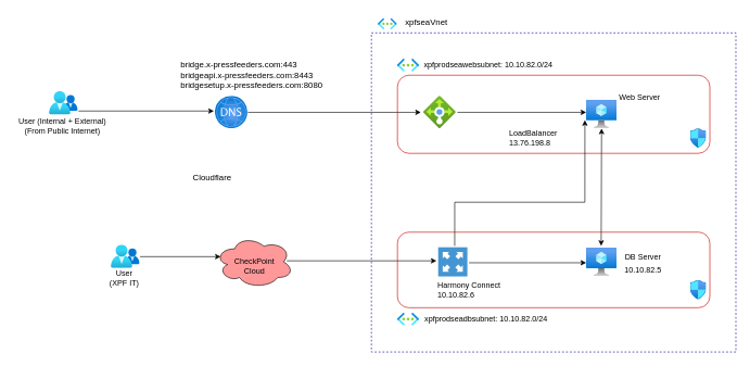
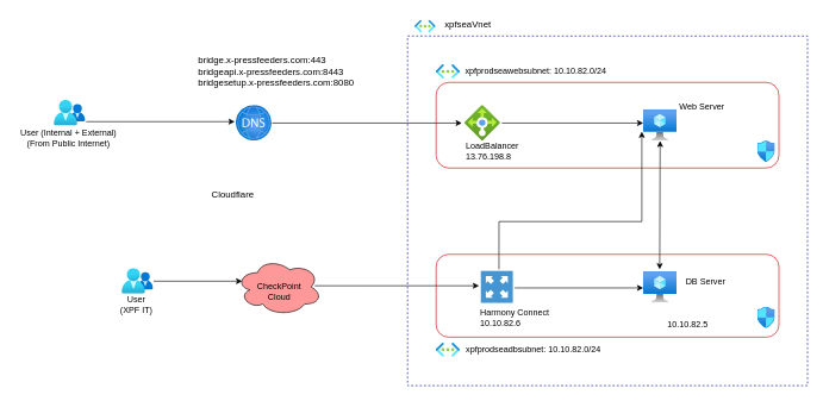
- <mxCell id="42" value="bridge.x-pressfeeders.com:443&lt;br&gt;bridgeapi.x-pressfeeders.com:8443&lt;br&gt;bridgesetup.x-pressfeeders.com:8080" style="text;html=1;align=left;verticalAlign=middle;resizable=0;points=[];autosize=1;strokeColor=none;fillColor=none;fontSize=13;" vertex="1" parent="1"><mxGeometry x="275" y="90" width="230" height="50" as="geometry" /></mxCell>
+ <mxCell id="42" value="bridge.x-pressfeeders.com:443&lt;br&gt;bridgeapi.x-pressfeeders.com:8443&lt;br&gt;bridgesetup.x-pressfeeders.com:8080" style="text;html=1;align=left;verticalAlign=middle;resizable=0;points=[];autosize=1;strokeColor=none;fillColor=none;fontSize=13;" vertex="1" parent="1"><mxGeometry x="275" y="75" width="230" height="50" as="geometry" /></mxCell>
- <mxCell id="4" value="LoadBalancer&lt;br&gt;13.76.198.8" style="text;html=1;align=left;verticalAlign=middle;resizable=0;points=[];autosize=1;strokeColor=none;fillColor=none;" vertex="1" parent="1"><mxGeometry x="780" y="197" width="90" height="30" as="geometry" /></mxCell>
+ <mxCell id="4" value="LoadBalancer&lt;br&gt;13.76.198.8" style="text;html=1;align=left;verticalAlign=middle;resizable=0;points=[];autosize=1;strokeColor=none;fillColor=none;" vertex="1" parent="1"><mxGeometry x="650" y="197" width="90" height="30" as="geometry" /></mxCell>
- <mxCell id="6" value="10.10.82.5" style="text;html=1;align=center;verticalAlign=middle;resizable=0;points=[];autosize=1;strokeColor=none;fillColor=none;" vertex="1" parent="1"><mxGeometry x="952.44" y="404" width="70" height="20" as="geometry" /></mxCell>
+ <mxCell id="6" value="10.10.82.5" style="text;html=1;align=center;verticalAlign=middle;resizable=0;points=[];autosize=1;strokeColor=none;fillColor=none;" vertex="1" parent="1"><mxGeometry x="927.44" y="444" width="70" height="20" as="geometry" /></mxCell>
